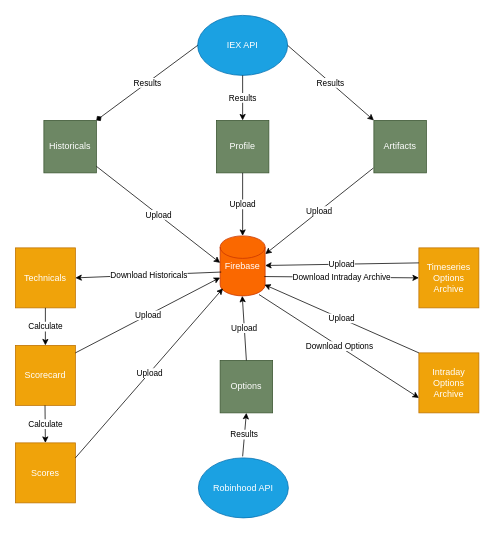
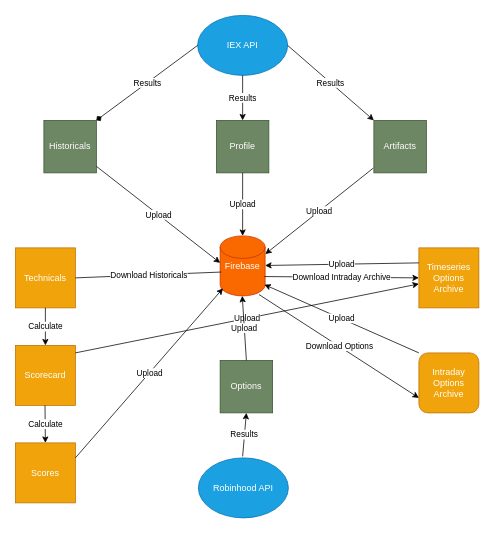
- <mxCell id="9" value="Download Historicals" style="endArrow=classic;html=1;entryX=1;entryY=0.5;entryDx=0;entryDy=0;exitX=0.024;exitY=0.603;exitDx=0;exitDy=0;exitPerimeter=0;" parent="1" source="7" target="4" edge="1"><mxGeometry width="50" height="50" relative="1" as="geometry"><mxPoint x="138" y="430" as="sourcePoint" /><mxPoint x="238" y="400" as="targetPoint" /></mxGeometry></mxCell>
+ <mxCell id="9" value="Download Historicals" style="endArrow=none;html=1;entryX=1;entryY=0.5;entryDx=0;entryDy=0;exitX=0.024;exitY=0.603;exitDx=0;exitDy=0;exitPerimeter=0;" parent="1" source="7" target="4" edge="1"><mxGeometry width="50" height="50" relative="1" as="geometry"><mxPoint x="138" y="430" as="sourcePoint" /><mxPoint x="238" y="400" as="targetPoint" /></mxGeometry></mxCell>
- <mxCell id="11" value="Upload" style="endArrow=classic;html=1;exitX=1;exitY=0.125;exitDx=0;exitDy=0;exitPerimeter=0;" parent="1" source="5" target="7" edge="1"><mxGeometry width="50" height="50" relative="1" as="geometry"><mxPoint x="178" y="430" as="sourcePoint" /><mxPoint x="228" y="380" as="targetPoint" /></mxGeometry></mxCell>
+ <mxCell id="11" value="Upload" style="endArrow=classic;html=1;exitX=1;exitY=0.125;exitDx=0;exitDy=0;exitPerimeter=0;" parent="1" source="5" target="24" edge="1"><mxGeometry width="50" height="50" relative="1" as="geometry"><mxPoint x="178" y="430" as="sourcePoint" /><mxPoint x="228" y="380" as="targetPoint" /></mxGeometry></mxCell>
- <mxCell id="25" value="Intraday Options Archive" style="whiteSpace=wrap;html=1;aspect=fixed;fillColor=#f0a30a;strokeColor=#BD7000;fontColor=#ffffff;" parent="1" vertex="1"><mxGeometry x="558" y="470" width="80" height="80" as="geometry" /></mxCell>
+ <mxCell id="25" value="Intraday Options Archive" style="whiteSpace=wrap;html=1;aspect=fixed;fillColor=#f0a30a;strokeColor=#BD7000;fontColor=#ffffff;rounded=1;" parent="1" vertex="1"><mxGeometry x="558" y="470" width="80" height="80" as="geometry" /></mxCell>
